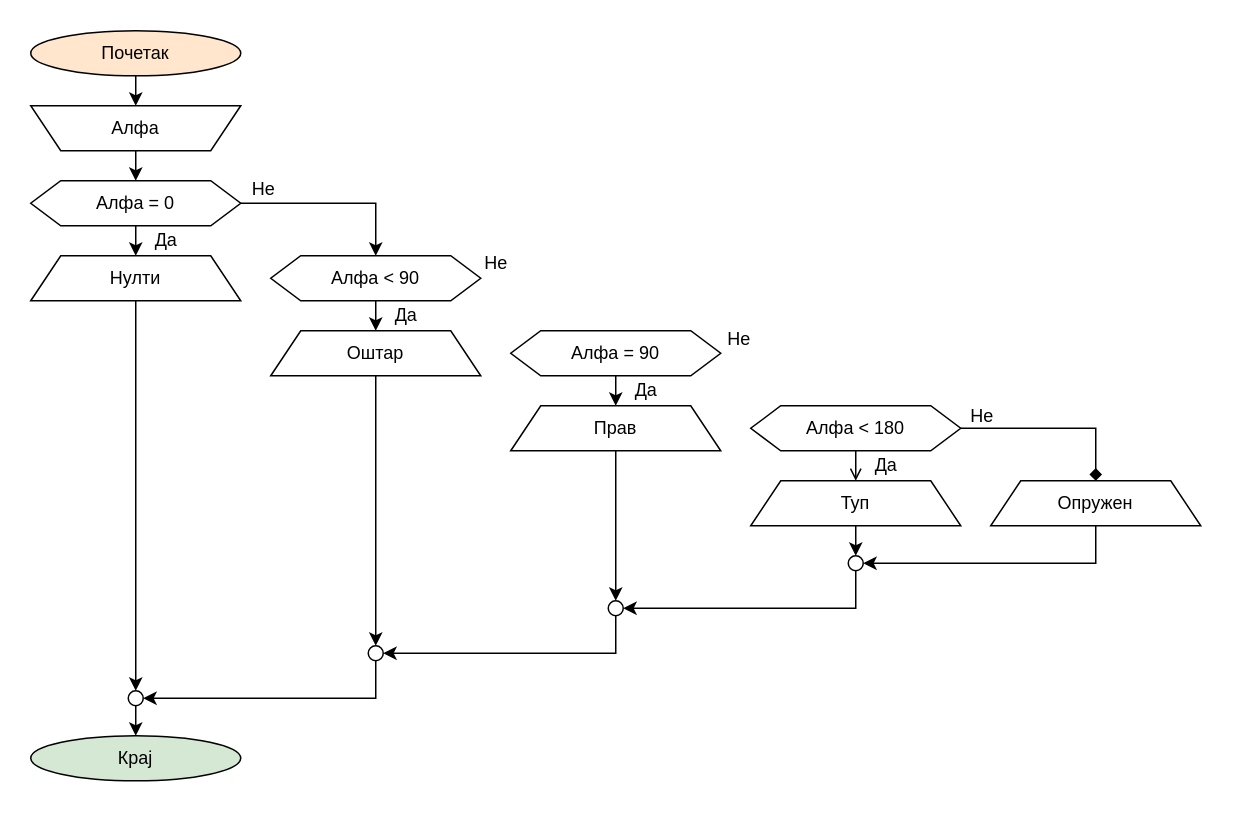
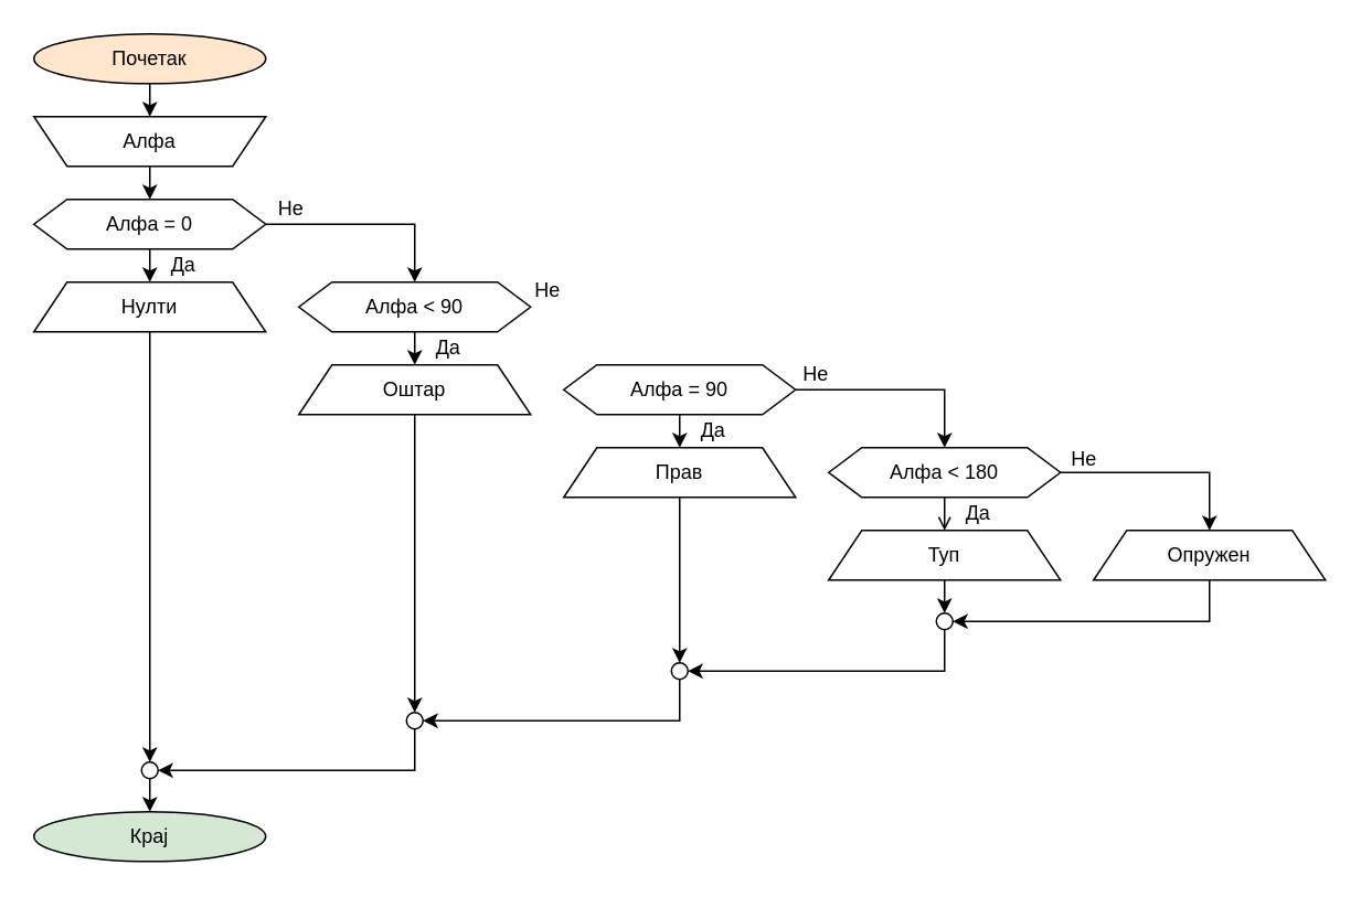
+ <mxCell id="11" style="edgeStyle=orthogonalEdgeStyle;rounded=0;orthogonalLoop=1;jettySize=auto;html=1;exitX=1;exitY=0.5;exitDx=0;exitDy=0;entryX=0.5;entryY=0;entryDx=0;entryDy=0;" edge="1" parent="1" source="13" target="29"><mxGeometry relative="1" as="geometry" /></mxCell>
- <mxCell id="27" style="edgeStyle=orthogonalEdgeStyle;rounded=0;orthogonalLoop=1;jettySize=auto;html=1;exitX=1;exitY=0.5;exitDx=0;exitDy=0;entryX=0.5;entryY=0;entryDx=0;entryDy=0;endArrow=diamond;" edge="1" parent="1" source="29" target="33"><mxGeometry relative="1" as="geometry" /></mxCell>
+ <mxCell id="27" style="edgeStyle=orthogonalEdgeStyle;rounded=0;orthogonalLoop=1;jettySize=auto;html=1;exitX=1;exitY=0.5;exitDx=0;exitDy=0;entryX=0.5;entryY=0;entryDx=0;entryDy=0;" edge="1" parent="1" source="29" target="33"><mxGeometry relative="1" as="geometry" /></mxCell>
